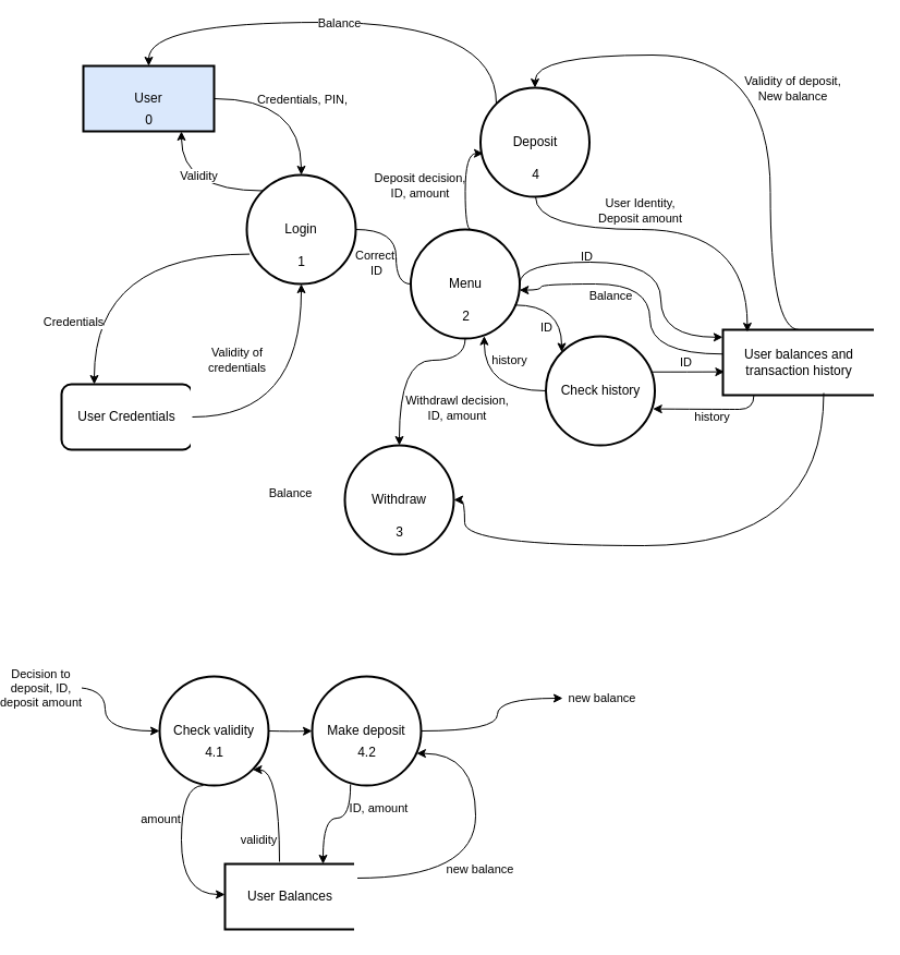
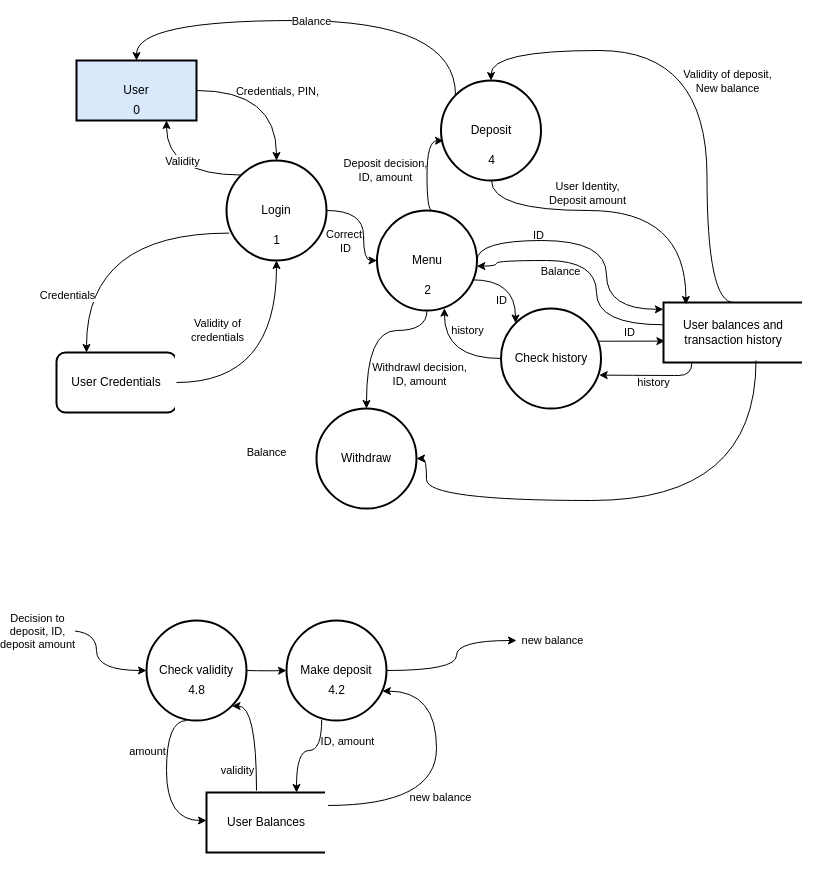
- <mxCell id="37" value="" style="curved=1;endArrow=none;html=1;fontSize=6;edgeStyle=orthogonalEdgeStyle;exitX=1;exitY=0.5;exitDx=0;exitDy=0;exitPerimeter=0;entryX=0;entryY=0.5;entryDx=0;entryDy=0;entryPerimeter=0;" parent="1" source="21" target="36" edge="1"><mxGeometry width="50" height="50" relative="1" as="geometry"><mxPoint x="326" y="245.5" as="sourcePoint" /><mxPoint x="450.5" y="290" as="targetPoint" /><Array as="points"><mxPoint x="327" y="210" /><mxPoint x="327" y="260" /></Array></mxGeometry></mxCell>
+ <mxCell id="37" value="" style="curved=1;endArrow=classic;html=1;fontSize=6;edgeStyle=orthogonalEdgeStyle;exitX=1;exitY=0.5;exitDx=0;exitDy=0;exitPerimeter=0;entryX=0;entryY=0.5;entryDx=0;entryDy=0;entryPerimeter=0;" parent="1" source="21" target="36" edge="1"><mxGeometry width="50" height="50" relative="1" as="geometry"><mxPoint x="326" y="245.5" as="sourcePoint" /><mxPoint x="450.5" y="290" as="targetPoint" /><Array as="points"><mxPoint x="327" y="210" /><mxPoint x="327" y="260" /></Array></mxGeometry></mxCell>
- <mxCell id="42" value="3" style="text;html=1;align=center;verticalAlign=middle;resizable=0;points=[];autosize=1;" parent="1" vertex="1"><mxGeometry x="320" y="478" width="20" height="20" as="geometry" /></mxCell>
- <mxCell id="47" value="4.1" style="text;html=1;align=center;verticalAlign=middle;resizable=0;points=[];autosize=1;" parent="1" vertex="1"><mxGeometry x="145" y="680" width="30" height="20" as="geometry" /></mxCell>
+ <mxCell id="47" value="4.8" style="text;html=1;align=center;verticalAlign=middle;resizable=0;points=[];autosize=1;" parent="1" vertex="1"><mxGeometry x="145" y="680" width="30" height="20" as="geometry" /></mxCell>
